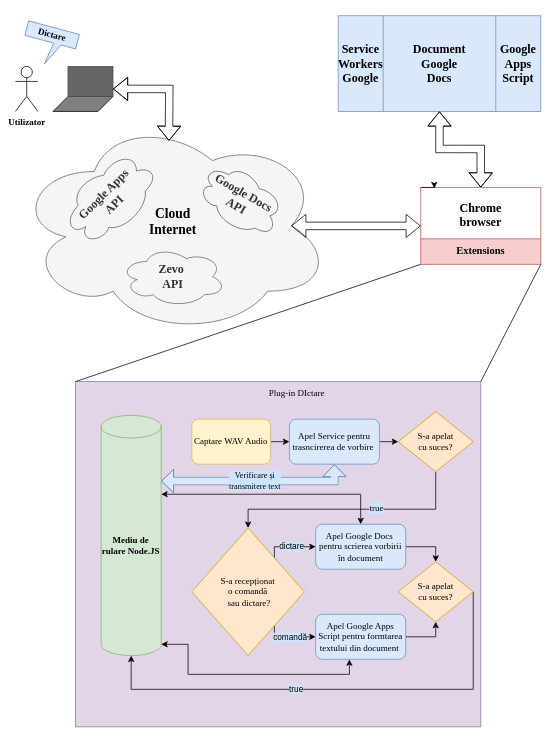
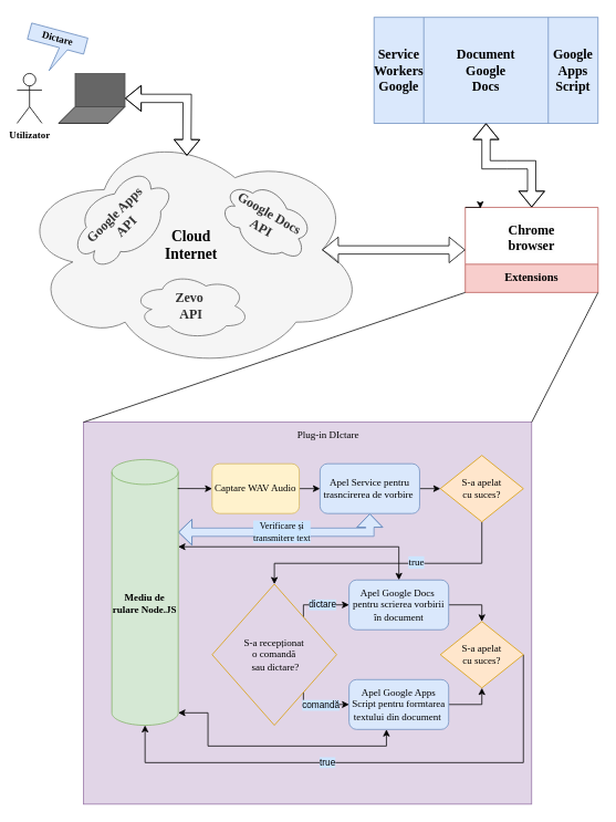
+ <mxCell id="42" value="" style="endArrow=classic;html=1;rounded=0;entryX=0;entryY=0.5;entryDx=0;entryDy=0;exitX=0.991;exitY=0.109;exitDx=0;exitDy=0;exitPerimeter=0;fontFamily=Times New Roman;" edge="1" parent="1" source="40" target="18"><mxGeometry width="50" height="50" relative="1" as="geometry"><mxPoint x="225" y="618" as="sourcePoint" /><mxPoint x="275" y="568" as="targetPoint" /></mxGeometry></mxCell>
- <mxCell id="30" value="S-a recepționat &lt;br&gt;o comandă&lt;br&gt;&amp;nbsp;sau dictare?" style="rhombus;whiteSpace=wrap;html=1;fontFamily=Times New Roman;fillColor=#ffe6cc;strokeColor=#d79b00;" vertex="1" parent="1"><mxGeometry x="255" y="703" width="150" height="170" as="geometry" /></mxCell>
+ <mxCell id="30" value="S-a recepționat &lt;br&gt;o comandă&lt;br&gt;&amp;nbsp;sau dictare?" style="rhombus;whiteSpace=wrap;html=1;fontFamily=Times New Roman;fillColor=#e1d5e7;strokeColor=#d79b00;" vertex="1" parent="1"><mxGeometry x="255" y="703" width="150" height="170" as="geometry" /></mxCell>
